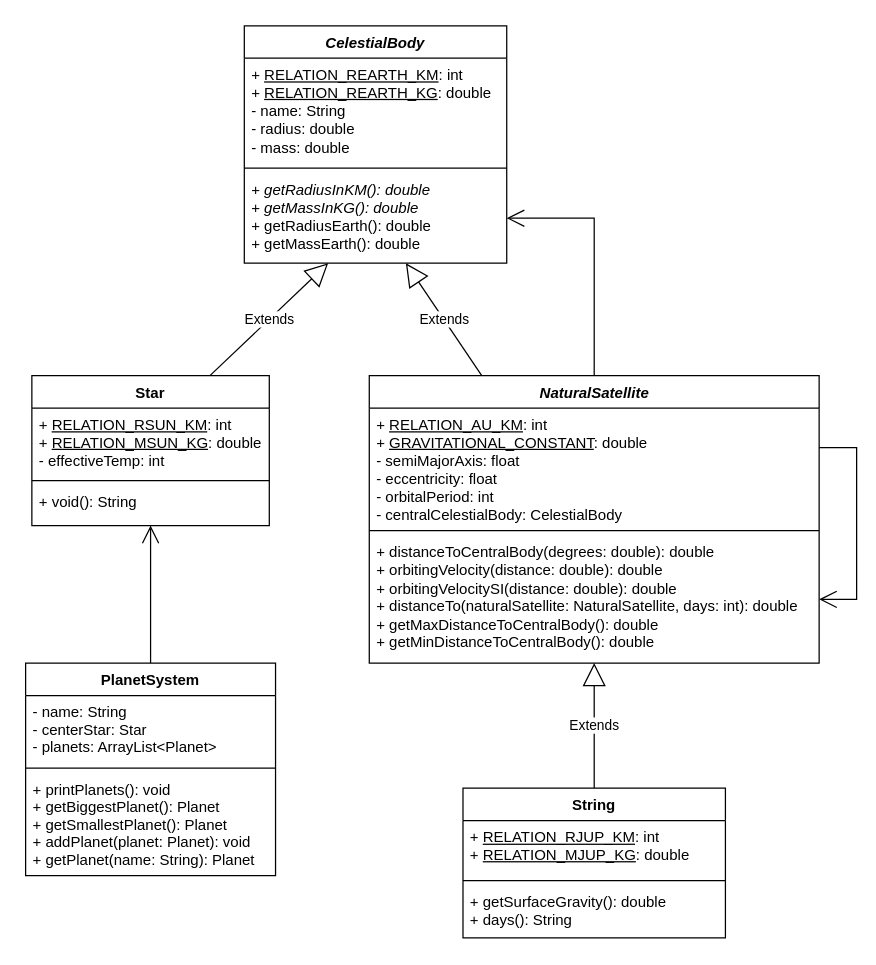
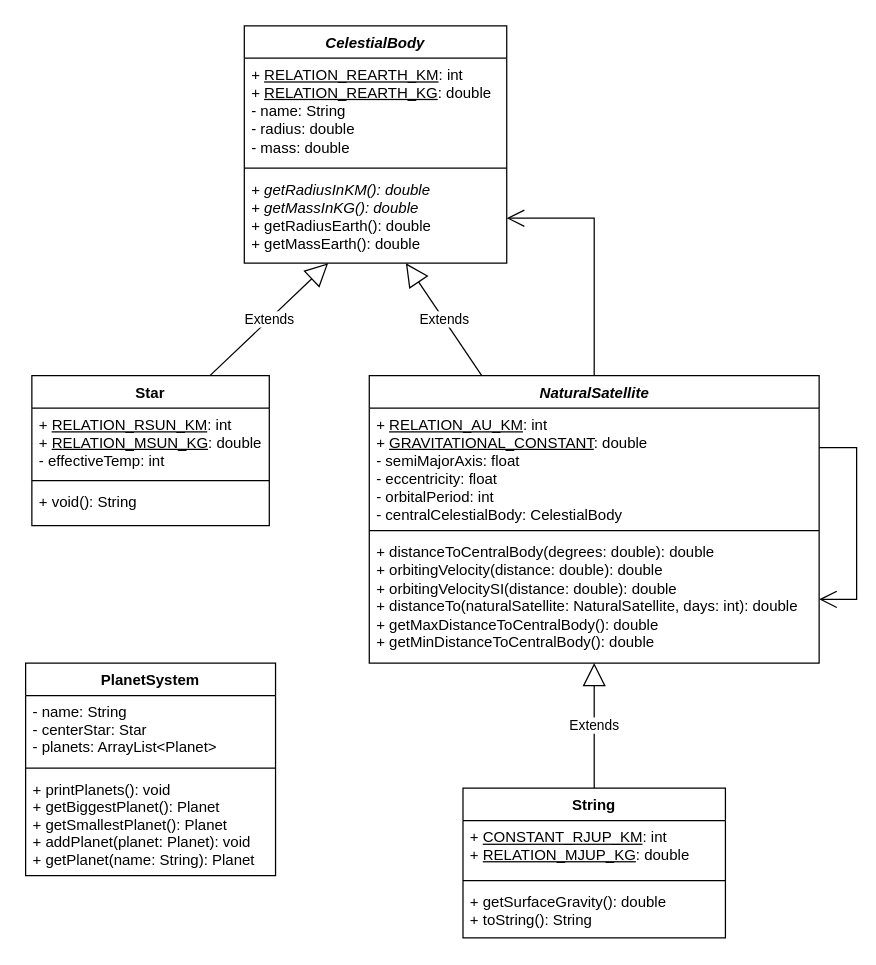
- <mxCell id="27" value="" style="endArrow=open;endFill=1;endSize=12;html=1;rounded=0;strokeWidth=1;exitX=0.5;exitY=0;exitDx=0;exitDy=0;" parent="1" source="14" target="5" edge="1"><mxGeometry width="160" relative="1" as="geometry"><mxPoint x="135" y="400" as="sourcePoint" /><mxPoint x="120" y="360" as="targetPoint" /></mxGeometry></mxCell>
- <mxCell id="7" value="+ &lt;u&gt;RELATION_RJUP_KM&lt;/u&gt;: int&lt;br&gt;&lt;div&gt;+ &lt;u&gt;RELATION_MJUP_KG&lt;/u&gt;: double&lt;/div&gt;" style="text;strokeColor=none;fillColor=none;align=left;verticalAlign=top;spacingLeft=4;spacingRight=4;overflow=hidden;rotatable=0;points=[[0,0.5],[1,0.5]];portConstraint=eastwest;html=1;" parent="6" vertex="1"><mxGeometry y="26" width="210" height="44" as="geometry" /></mxCell>
+ <mxCell id="7" value="+ &lt;u&gt;CONSTANT_RJUP_KM&lt;/u&gt;: int&lt;br&gt;&lt;div&gt;+ &lt;u&gt;RELATION_MJUP_KG&lt;/u&gt;: double&lt;/div&gt;" style="text;strokeColor=none;fillColor=none;align=left;verticalAlign=top;spacingLeft=4;spacingRight=4;overflow=hidden;rotatable=0;points=[[0,0.5],[1,0.5]];portConstraint=eastwest;html=1;" parent="6" vertex="1"><mxGeometry y="26" width="210" height="44" as="geometry" /></mxCell>
- <mxCell id="9" value="+ getSurfaceGravity(): double&#10;+ days(): String" style="text;strokeColor=none;fillColor=none;align=left;verticalAlign=top;spacingLeft=4;spacingRight=4;overflow=hidden;rotatable=0;points=[[0,0.5],[1,0.5]];portConstraint=eastwest;" parent="6" vertex="1"><mxGeometry y="78" width="210" height="42" as="geometry" /></mxCell>
+ <mxCell id="9" value="+ getSurfaceGravity(): double&#10;+ toString(): String" style="text;strokeColor=none;fillColor=none;align=left;verticalAlign=top;spacingLeft=4;spacingRight=4;overflow=hidden;rotatable=0;points=[[0,0.5],[1,0.5]];portConstraint=eastwest;" parent="6" vertex="1"><mxGeometry y="78" width="210" height="42" as="geometry" /></mxCell>
